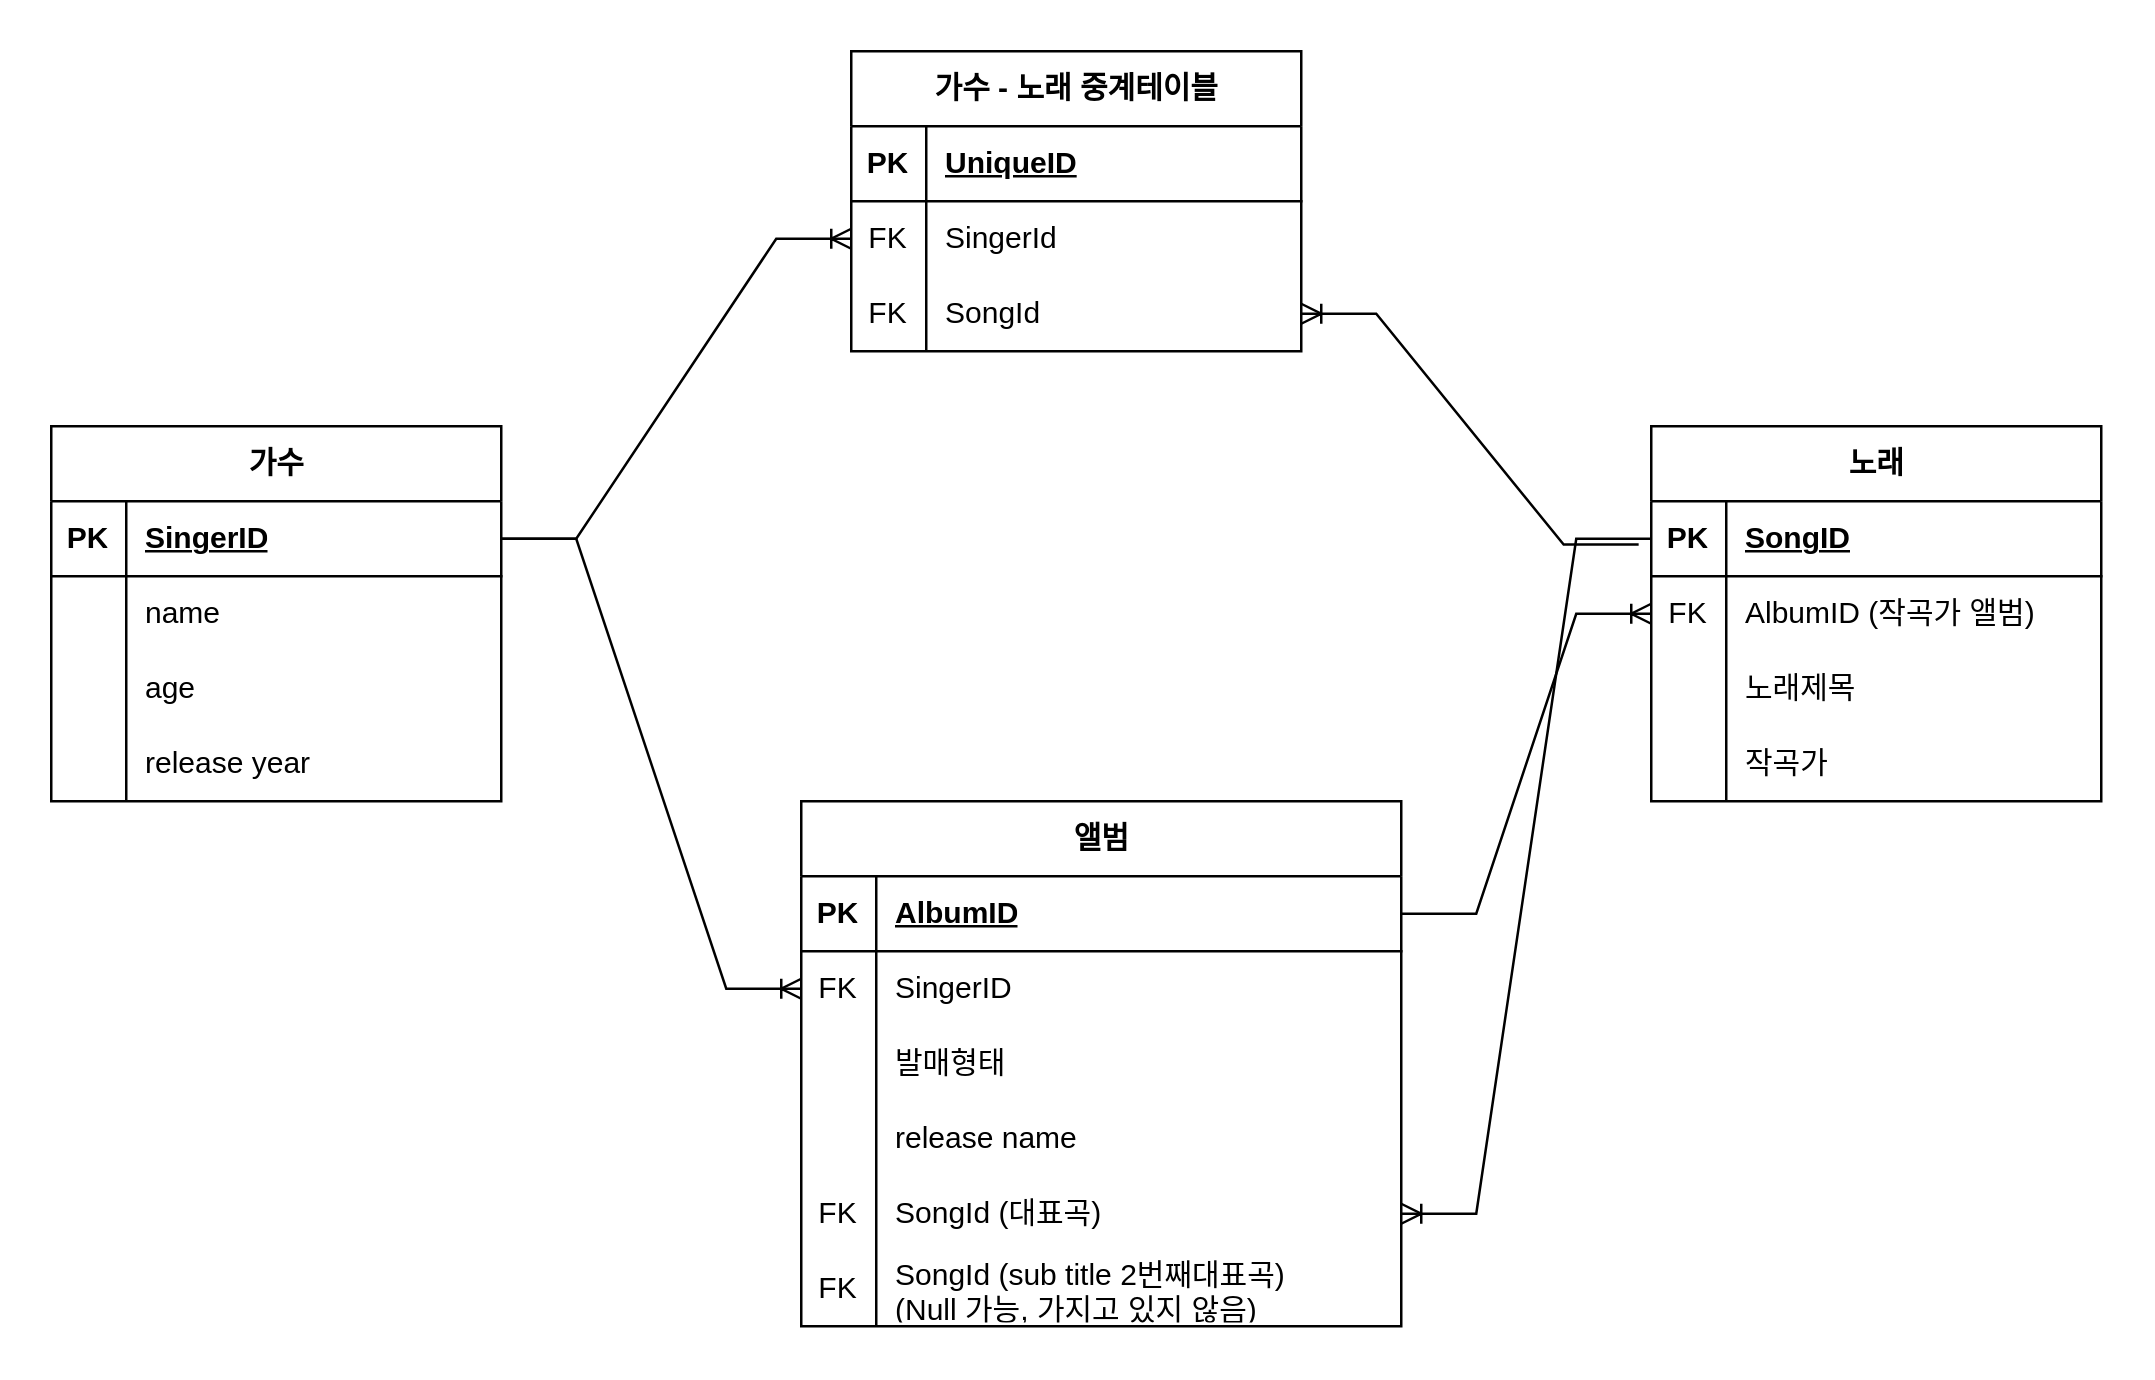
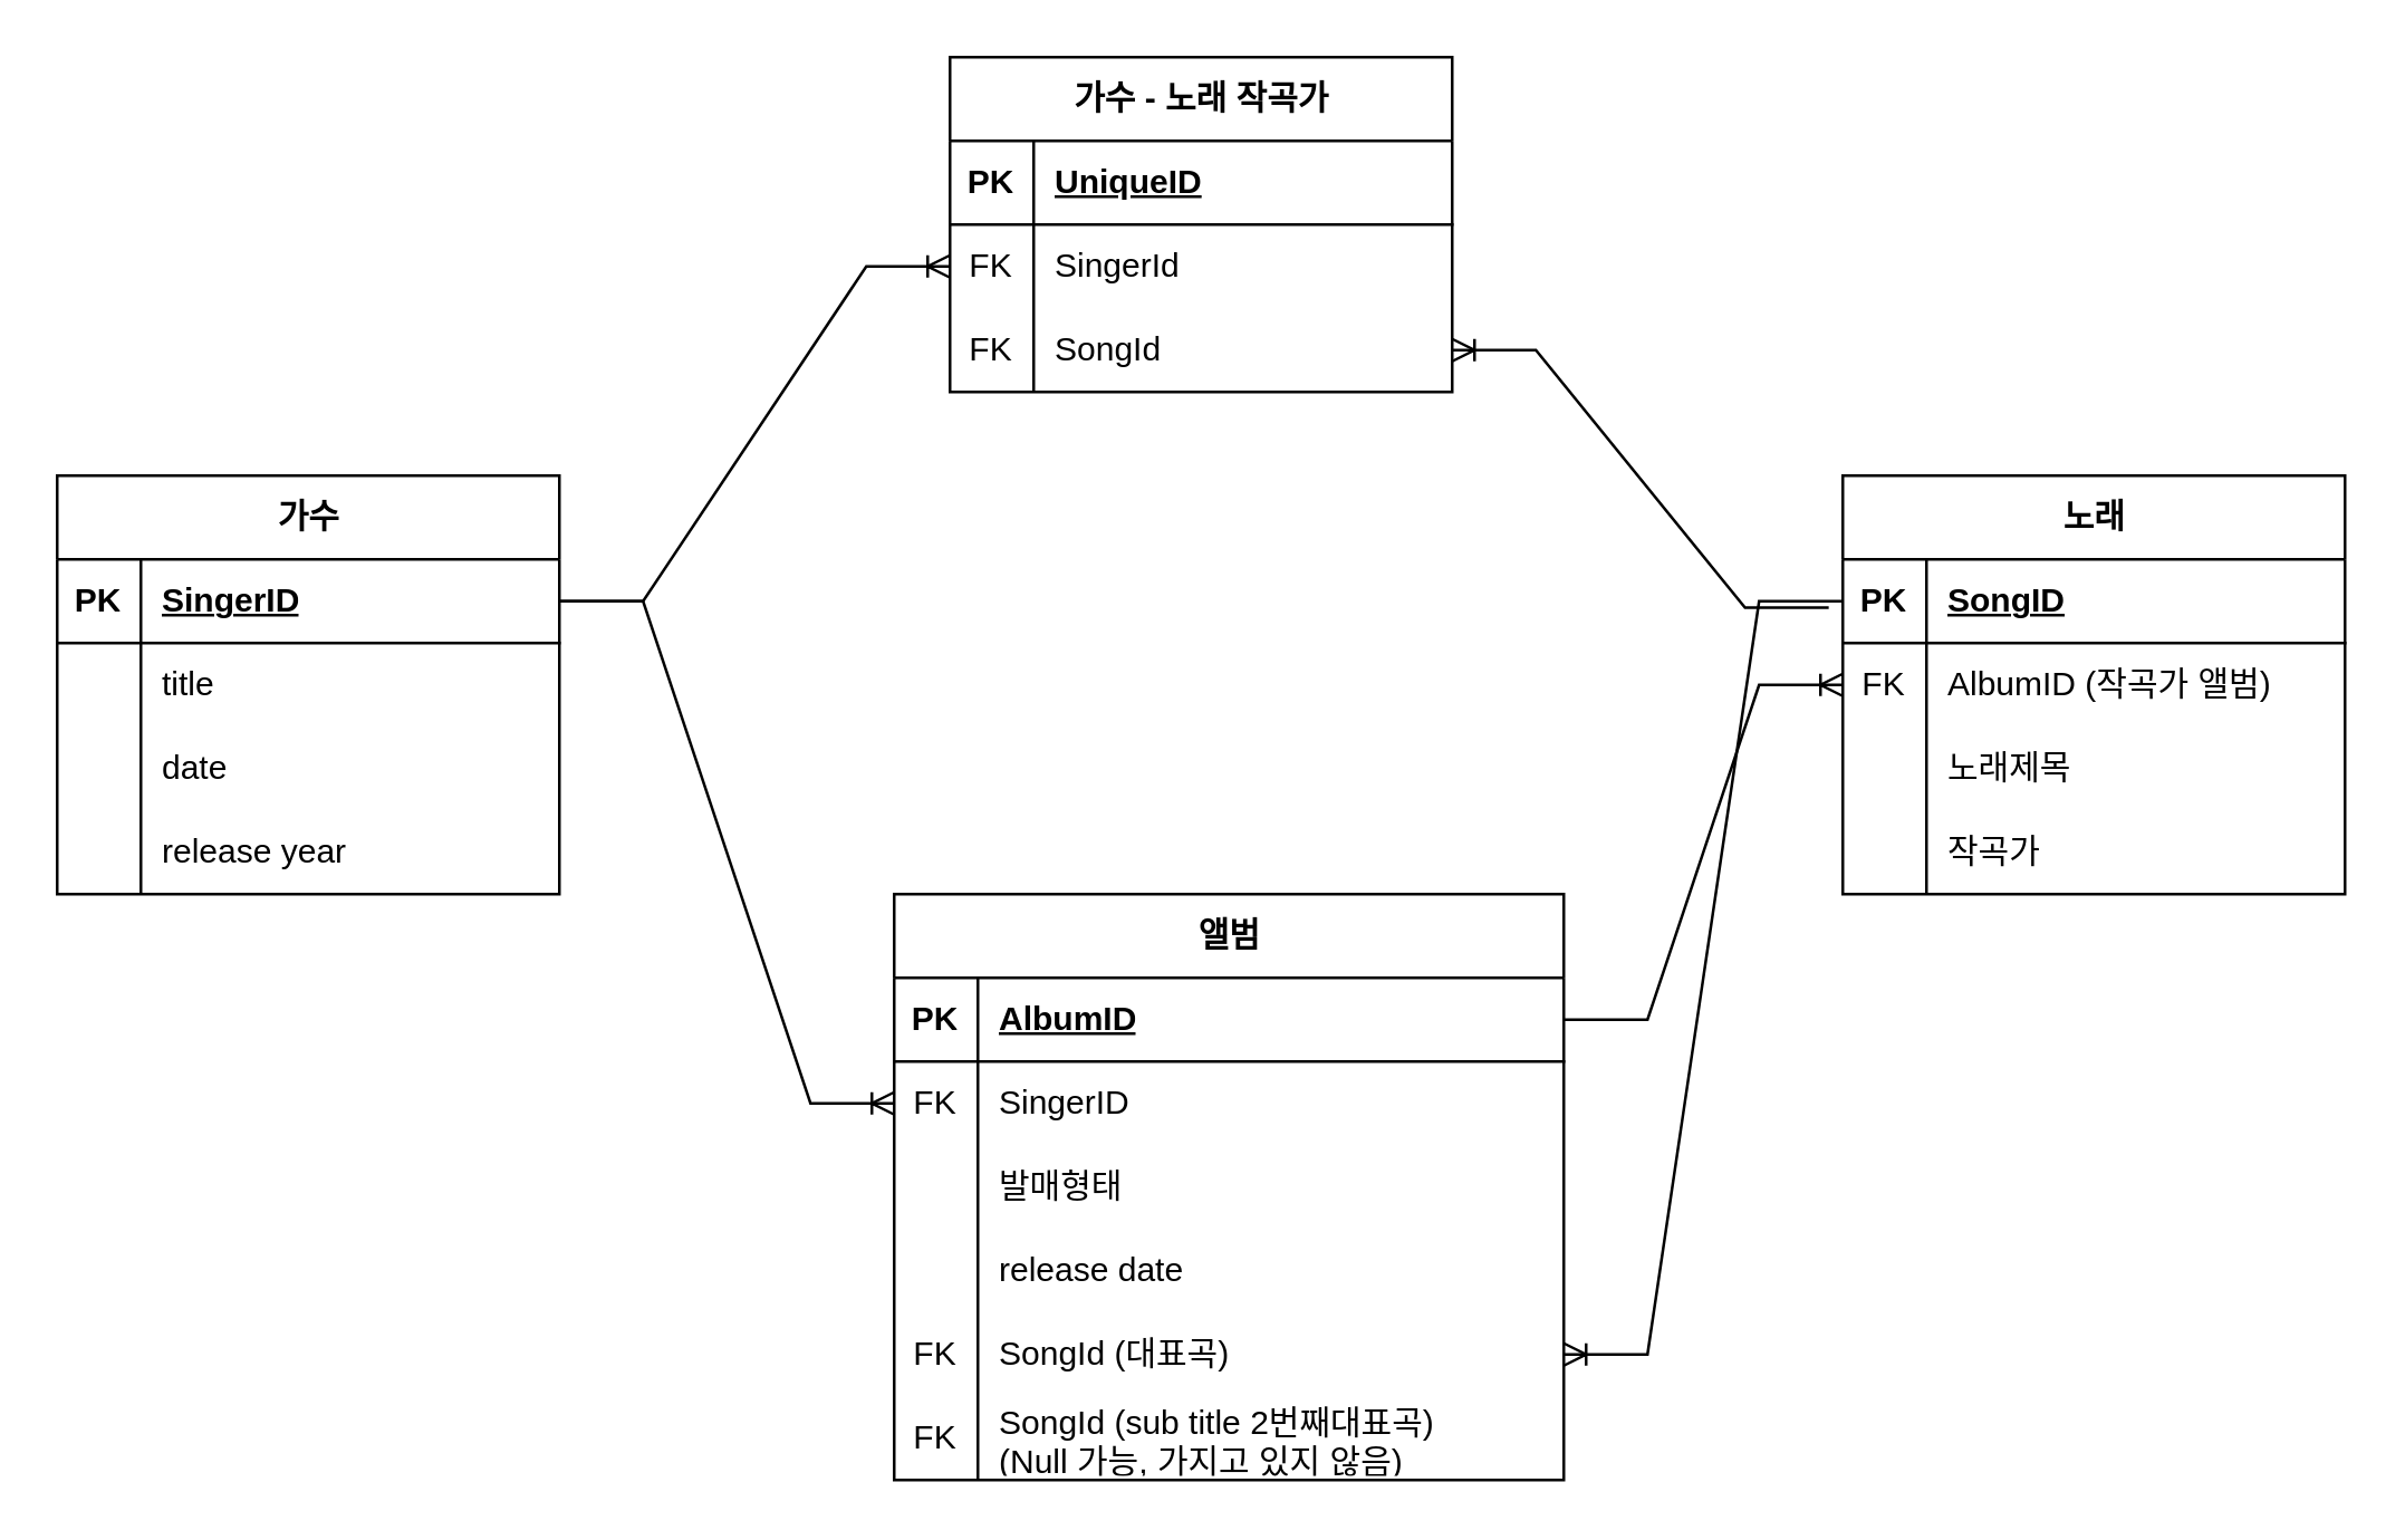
- <mxCell id="49" value="가수 - 노래 중계테이블" style="shape=table;startSize=30;container=1;collapsible=1;childLayout=tableLayout;fixedRows=1;rowLines=0;fontStyle=1;align=center;resizeLast=1;html=1;" vertex="1" parent="1"><mxGeometry x="340" y="20" width="180" height="120" as="geometry" /></mxCell>
+ <mxCell id="49" value="가수 - 노래 작곡가" style="shape=table;startSize=30;container=1;collapsible=1;childLayout=tableLayout;fixedRows=1;rowLines=0;fontStyle=1;align=center;resizeLast=1;html=1;" vertex="1" parent="1"><mxGeometry x="340" y="20" width="180" height="120" as="geometry" /></mxCell>
- <mxCell id="8" value="name&amp;nbsp;" style="shape=partialRectangle;connectable=0;fillColor=none;top=0;left=0;bottom=0;right=0;align=left;spacingLeft=6;overflow=hidden;whiteSpace=wrap;html=1;" vertex="1" parent="6"><mxGeometry x="30" width="150" height="30" as="geometry"><mxRectangle width="150" height="30" as="alternateBounds" /></mxGeometry></mxCell>
+ <mxCell id="8" value="title&amp;nbsp;" style="shape=partialRectangle;connectable=0;fillColor=none;top=0;left=0;bottom=0;right=0;align=left;spacingLeft=6;overflow=hidden;whiteSpace=wrap;html=1;" vertex="1" parent="6"><mxGeometry x="30" width="150" height="30" as="geometry"><mxRectangle width="150" height="30" as="alternateBounds" /></mxGeometry></mxCell>
- <mxCell id="11" value="age" style="shape=partialRectangle;connectable=0;fillColor=none;top=0;left=0;bottom=0;right=0;align=left;spacingLeft=6;overflow=hidden;whiteSpace=wrap;html=1;" vertex="1" parent="9"><mxGeometry x="30" width="150" height="30" as="geometry"><mxRectangle width="150" height="30" as="alternateBounds" /></mxGeometry></mxCell>
+ <mxCell id="11" value="date" style="shape=partialRectangle;connectable=0;fillColor=none;top=0;left=0;bottom=0;right=0;align=left;spacingLeft=6;overflow=hidden;whiteSpace=wrap;html=1;" vertex="1" parent="9"><mxGeometry x="30" width="150" height="30" as="geometry"><mxRectangle width="150" height="30" as="alternateBounds" /></mxGeometry></mxCell>
- <mxCell id="40" value="release name" style="shape=partialRectangle;connectable=0;fillColor=none;top=0;left=0;bottom=0;right=0;align=left;spacingLeft=6;overflow=hidden;whiteSpace=wrap;html=1;" vertex="1" parent="38"><mxGeometry x="30" width="210" height="30" as="geometry"><mxRectangle width="210" height="30" as="alternateBounds" /></mxGeometry></mxCell>
+ <mxCell id="40" value="release date" style="shape=partialRectangle;connectable=0;fillColor=none;top=0;left=0;bottom=0;right=0;align=left;spacingLeft=6;overflow=hidden;whiteSpace=wrap;html=1;" vertex="1" parent="38"><mxGeometry x="30" width="210" height="30" as="geometry"><mxRectangle width="210" height="30" as="alternateBounds" /></mxGeometry></mxCell>
